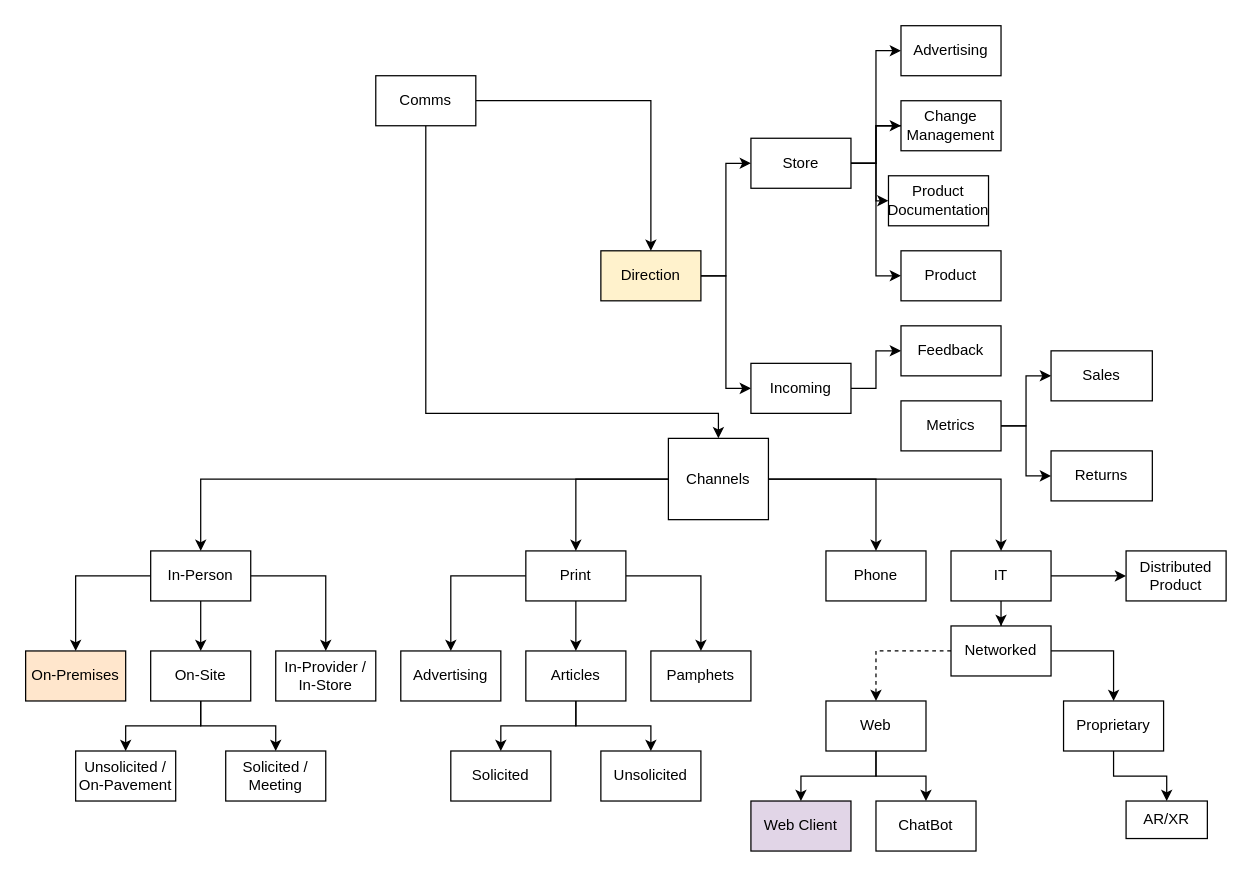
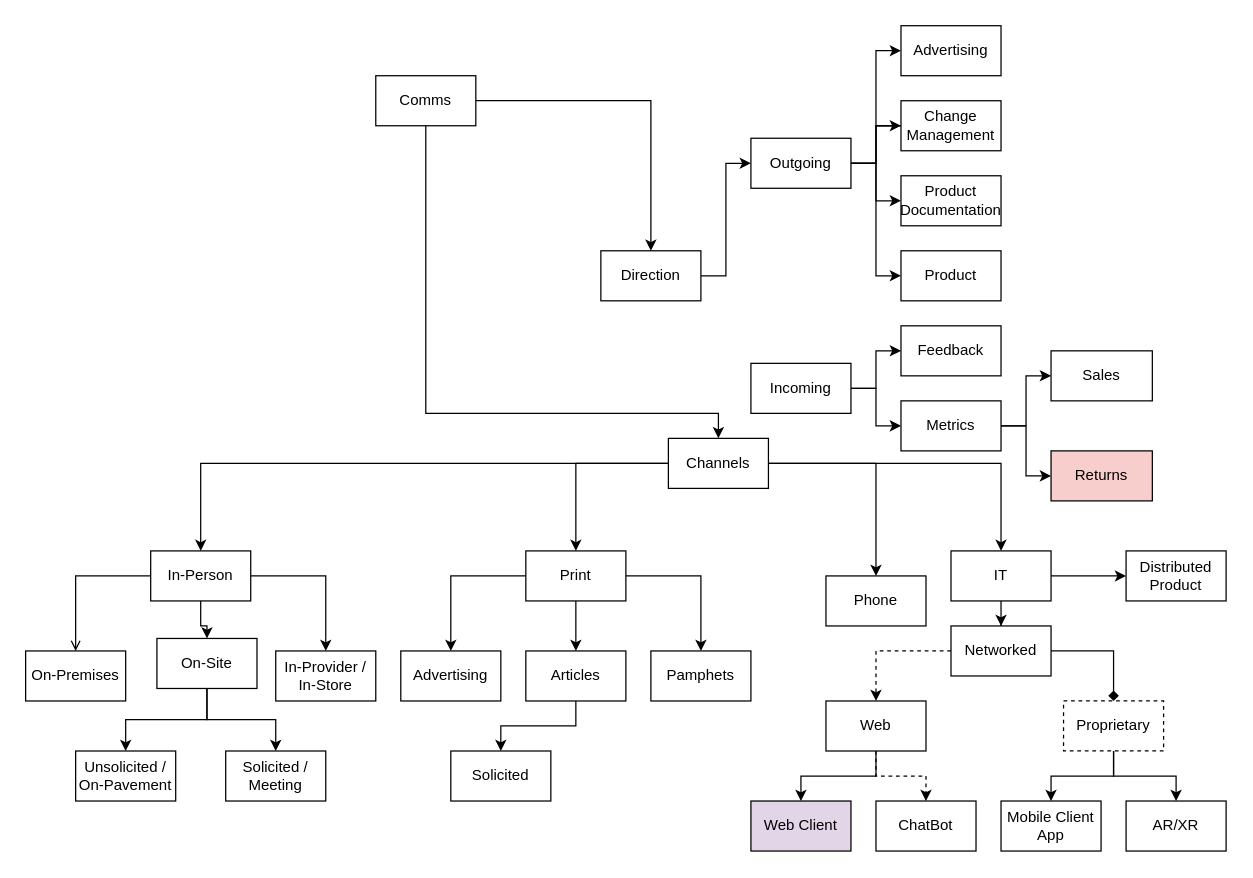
- <mxCell id="51" value="Store" style="rounded=0;whiteSpace=wrap;html=1;" vertex="1" parent="1"><mxGeometry x="600" y="110" width="80" height="40" as="geometry" /></mxCell>
+ <mxCell id="51" value="Outgoing" style="rounded=0;whiteSpace=wrap;html=1;" vertex="1" parent="1"><mxGeometry x="600" y="110" width="80" height="40" as="geometry" /></mxCell>
- <mxCell id="65" value="Product Documentation" style="rounded=0;whiteSpace=wrap;html=1;" vertex="1" parent="1"><mxGeometry x="710" y="140" width="80" height="40" as="geometry" /></mxCell>
+ <mxCell id="65" value="Product Documentation" style="rounded=0;whiteSpace=wrap;html=1;" vertex="1" parent="1"><mxGeometry x="720" y="140" width="80" height="40" as="geometry" /></mxCell>
- <mxCell id="56" value="Direction" style="rounded=0;whiteSpace=wrap;html=1;fillColor=#fff2cc;" vertex="1" parent="1"><mxGeometry x="480" width="80" height="40" as="geometry" y="200" /></mxCell>
+ <mxCell id="56" value="Direction" style="rounded=0;whiteSpace=wrap;html=1;" vertex="1" parent="1"><mxGeometry x="480" width="80" height="40" as="geometry" y="200" /></mxCell>
- <mxCell id="54" style="edgeStyle=orthogonalEdgeStyle;rounded=0;orthogonalLoop=1;jettySize=auto;html=1;" edge="1" parent="1" source="56" target="59"><mxGeometry relative="1" as="geometry"><Array as="points"><mxPoint x="580" y="220" /><mxPoint x="580" y="310" /></Array></mxGeometry></mxCell>
+ <mxCell id="58" style="edgeStyle=orthogonalEdgeStyle;rounded=0;orthogonalLoop=1;jettySize=auto;html=1;" edge="1" parent="1" source="59" target="62"><mxGeometry relative="1" as="geometry"><Array as="points"><mxPoint x="700" y="310" /><mxPoint x="700" y="340" /></Array></mxGeometry></mxCell>
- <mxCell id="64" value="Returns" style="rounded=0;whiteSpace=wrap;html=1;" vertex="1" parent="1"><mxGeometry x="840" y="360" width="81" height="40" as="geometry" /></mxCell>
+ <mxCell id="64" value="Returns" style="rounded=0;whiteSpace=wrap;html=1;fillColor=#f8cecc;" vertex="1" parent="1"><mxGeometry x="840" y="360" width="81" height="40" as="geometry" /></mxCell>
- <mxCell id="33" value="Channels" style="rounded=0;whiteSpace=wrap;html=1;" vertex="1" parent="1"><mxGeometry x="534" y="350" width="80" height="65" as="geometry" /></mxCell>
+ <mxCell id="33" value="Channels" style="rounded=0;whiteSpace=wrap;html=1;" vertex="1" parent="1"><mxGeometry x="534" y="350" width="80" height="40" as="geometry" /></mxCell>
- <mxCell id="28" value="Phone" style="rounded=0;whiteSpace=wrap;html=1;" vertex="1" parent="1"><mxGeometry x="660" y="440" width="80" height="40" as="geometry" /></mxCell>
+ <mxCell id="28" value="Phone" style="rounded=0;whiteSpace=wrap;html=1;" vertex="1" parent="1"><mxGeometry x="660" y="460" width="80" height="40" as="geometry" /></mxCell>
- <mxCell id="36" style="edgeStyle=orthogonalEdgeStyle;rounded=0;orthogonalLoop=1;jettySize=auto;html=1;" edge="1" parent="1" source="39" target="40"><mxGeometry relative="1" as="geometry" /></mxCell>
+ <mxCell id="36" style="edgeStyle=orthogonalEdgeStyle;rounded=0;orthogonalLoop=1;jettySize=auto;html=1;endArrow=open;" edge="1" parent="1" source="39" target="40"><mxGeometry relative="1" as="geometry" /></mxCell>
- <mxCell id="40" value="On-Premises" style="rounded=0;whiteSpace=wrap;html=1;fillColor=#ffe6cc;" vertex="1" parent="1"><mxGeometry x="20" y="520" width="80" height="40" as="geometry" /></mxCell>
+ <mxCell id="40" value="On-Premises" style="rounded=0;whiteSpace=wrap;html=1;" vertex="1" parent="1"><mxGeometry x="20" y="520" width="80" height="40" as="geometry" /></mxCell>
- <mxCell id="45" value="On-Site" style="rounded=0;whiteSpace=wrap;html=1;" vertex="1" parent="1"><mxGeometry x="120" y="520" width="80" height="40" as="geometry" /></mxCell>
+ <mxCell id="45" value="On-Site" style="rounded=0;whiteSpace=wrap;html=1;" vertex="1" parent="1"><mxGeometry x="125" y="510" width="80" height="40" as="geometry" /></mxCell>
- <mxCell id="11" style="edgeStyle=orthogonalEdgeStyle;rounded=0;orthogonalLoop=1;jettySize=auto;html=1;" edge="1" parent="1" source="12" target="23"><mxGeometry relative="1" as="geometry" /></mxCell>
+ <mxCell id="11" style="edgeStyle=orthogonalEdgeStyle;rounded=0;orthogonalLoop=1;jettySize=auto;html=1;endArrow=diamond;" edge="1" parent="1" source="12" target="23"><mxGeometry relative="1" as="geometry" /></mxCell>
- <mxCell id="16" style="edgeStyle=orthogonalEdgeStyle;rounded=0;orthogonalLoop=1;jettySize=auto;html=1;" edge="1" parent="1" source="17" target="35"><mxGeometry relative="1" as="geometry" /></mxCell>
- <mxCell id="23" value="Proprietary" style="rounded=0;whiteSpace=wrap;html=1;" vertex="1" parent="1"><mxGeometry x="850" y="560" width="80" height="40" as="geometry" /></mxCell>
+ <mxCell id="23" value="Proprietary" style="rounded=0;whiteSpace=wrap;html=1;dashed=1;" vertex="1" parent="1"><mxGeometry x="850" y="560" width="80" height="40" as="geometry" /></mxCell>
- <mxCell id="35" value="Unsolicited" style="rounded=0;whiteSpace=wrap;html=1;" vertex="1" parent="1"><mxGeometry x="480" y="600" width="80" height="40" as="geometry" /></mxCell>
- <mxCell id="19" style="edgeStyle=orthogonalEdgeStyle;rounded=0;orthogonalLoop=1;jettySize=auto;html=1;" edge="1" parent="1" source="20" target="3"><mxGeometry relative="1" as="geometry" /></mxCell>
+ <mxCell id="19" style="edgeStyle=orthogonalEdgeStyle;rounded=0;orthogonalLoop=1;jettySize=auto;html=1;dashed=1;" edge="1" parent="1" source="20" target="3"><mxGeometry relative="1" as="geometry" /></mxCell>
+ <mxCell id="21" style="edgeStyle=orthogonalEdgeStyle;rounded=0;orthogonalLoop=1;jettySize=auto;html=1;" edge="1" parent="1" source="23" target="5"><mxGeometry relative="1" as="geometry" /></mxCell>
- <mxCell id="4" value="AR/XR" style="rounded=0;whiteSpace=wrap;html=1;" parent="1" vertex="1"><mxGeometry x="900" y="640" width="65" height="30" as="geometry" /></mxCell>
+ <mxCell id="4" value="AR/XR" style="rounded=0;whiteSpace=wrap;html=1;" parent="1" vertex="1"><mxGeometry x="900" y="640" width="80" height="40" as="geometry" /></mxCell>
+ <mxCell id="5" value="Mobile Client App" style="rounded=0;whiteSpace=wrap;html=1;" parent="1" vertex="1"><mxGeometry x="800" y="640" width="80" height="40" as="geometry" /></mxCell>
